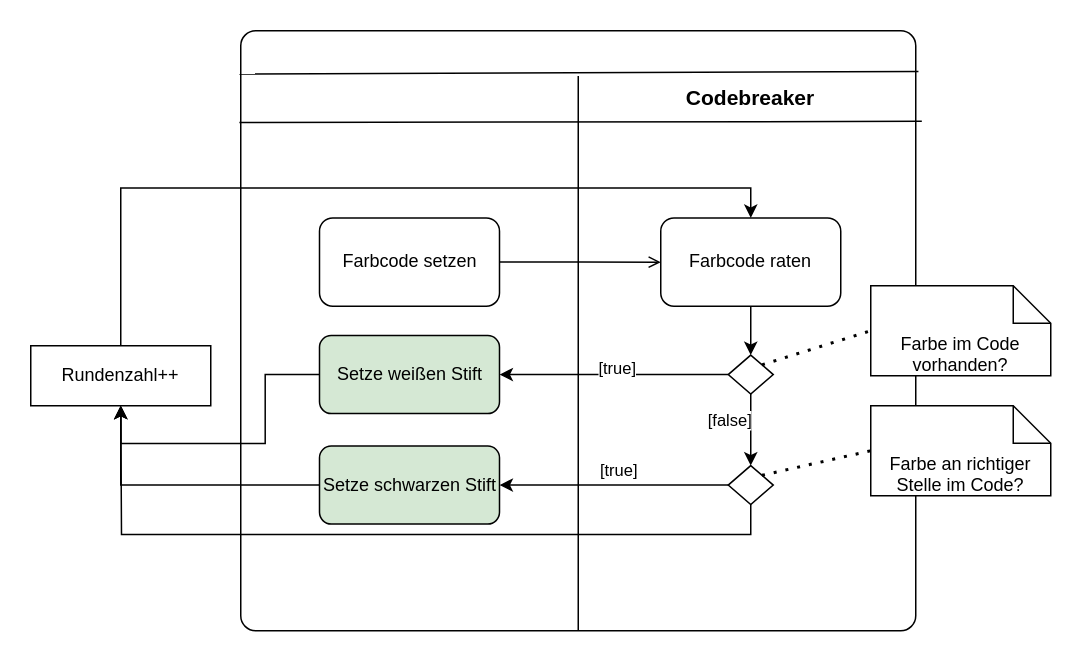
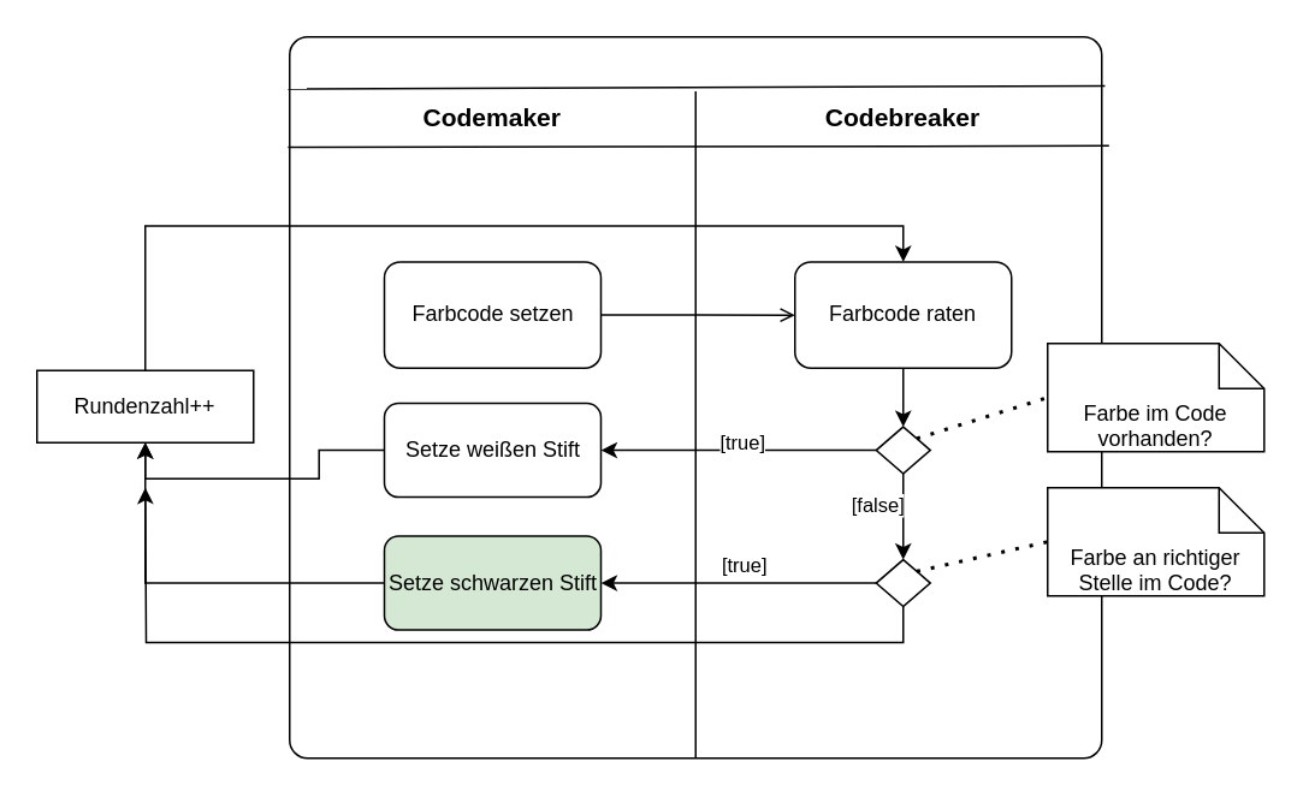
+ <mxCell id="5" value="&lt;font style=&quot;font-size: 14px;&quot;&gt;&lt;b&gt;Codemaker&lt;/b&gt;&lt;/font&gt;" style="text;html=1;strokeColor=none;fillColor=none;align=center;verticalAlign=middle;whiteSpace=wrap;rounded=0;" vertex="1" parent="2"><mxGeometry x="70" y="30.189" width="85" height="30.189" as="geometry" /></mxCell>
- <mxCell id="16" value="Setze weißen Stift" style="rounded=1;whiteSpace=wrap;html=1;movable=1;resizable=1;rotatable=1;deletable=1;editable=1;locked=0;connectable=1;fillColor=#d5e8d4;" vertex="1" parent="2"><mxGeometry x="52.5" y="203.213" width="120" height="52" as="geometry" /></mxCell>
+ <mxCell id="16" value="Setze weißen Stift" style="rounded=1;whiteSpace=wrap;html=1;movable=1;resizable=1;rotatable=1;deletable=1;editable=1;locked=0;connectable=1;" vertex="1" parent="2"><mxGeometry x="52.5" y="203.213" width="120" height="52" as="geometry" /></mxCell>
- <mxCell id="29" value="Rundenzahl++" style="fontStyle=0;html=1;whiteSpace=wrap;movable=1;resizable=1;rotatable=1;deletable=1;editable=1;locked=0;connectable=1;" vertex="1" parent="1"><mxGeometry x="20" y="230" width="120" height="40" as="geometry" /></mxCell>
+ <mxCell id="29" value="Rundenzahl++" style="fontStyle=0;html=1;whiteSpace=wrap;movable=1;resizable=1;rotatable=1;deletable=1;editable=1;locked=0;connectable=1;" vertex="1" parent="1"><mxGeometry x="20" y="205" width="120" height="40" as="geometry" /></mxCell>
